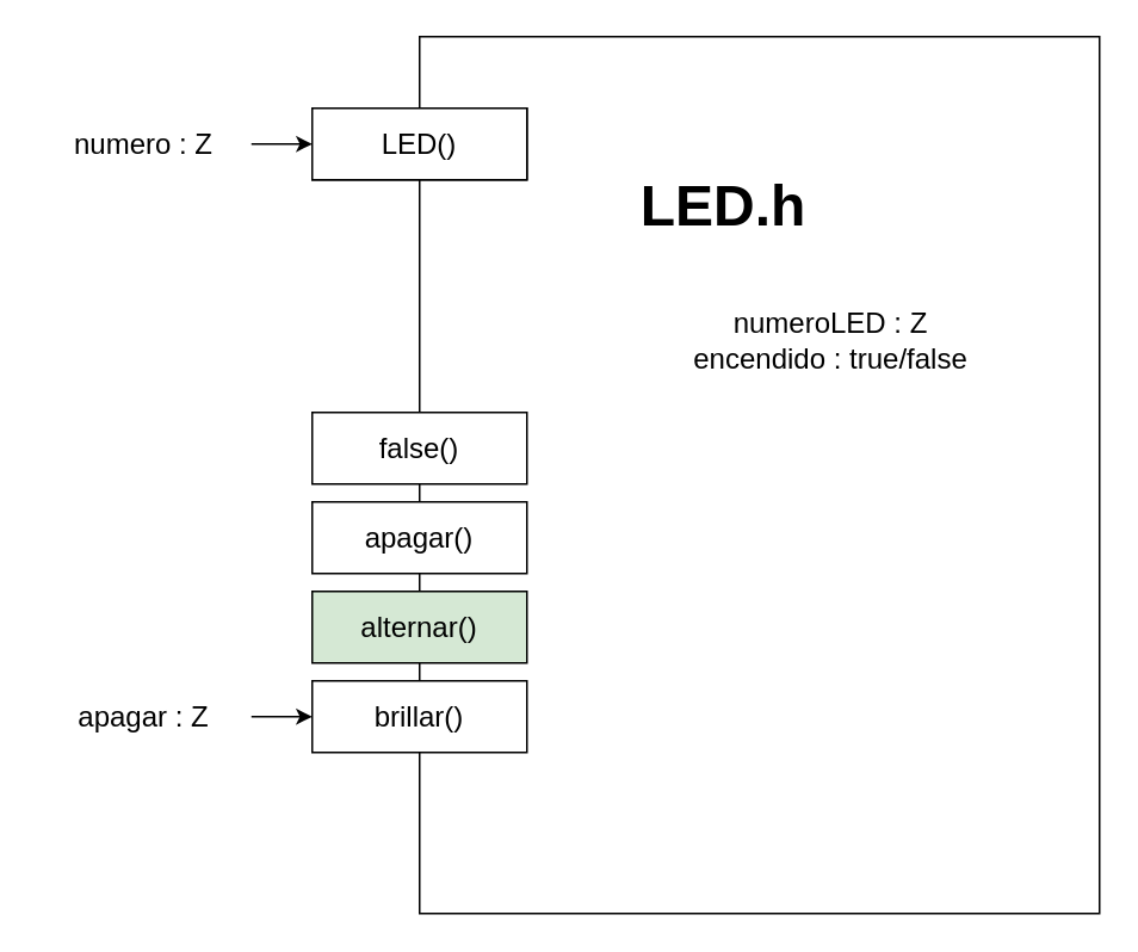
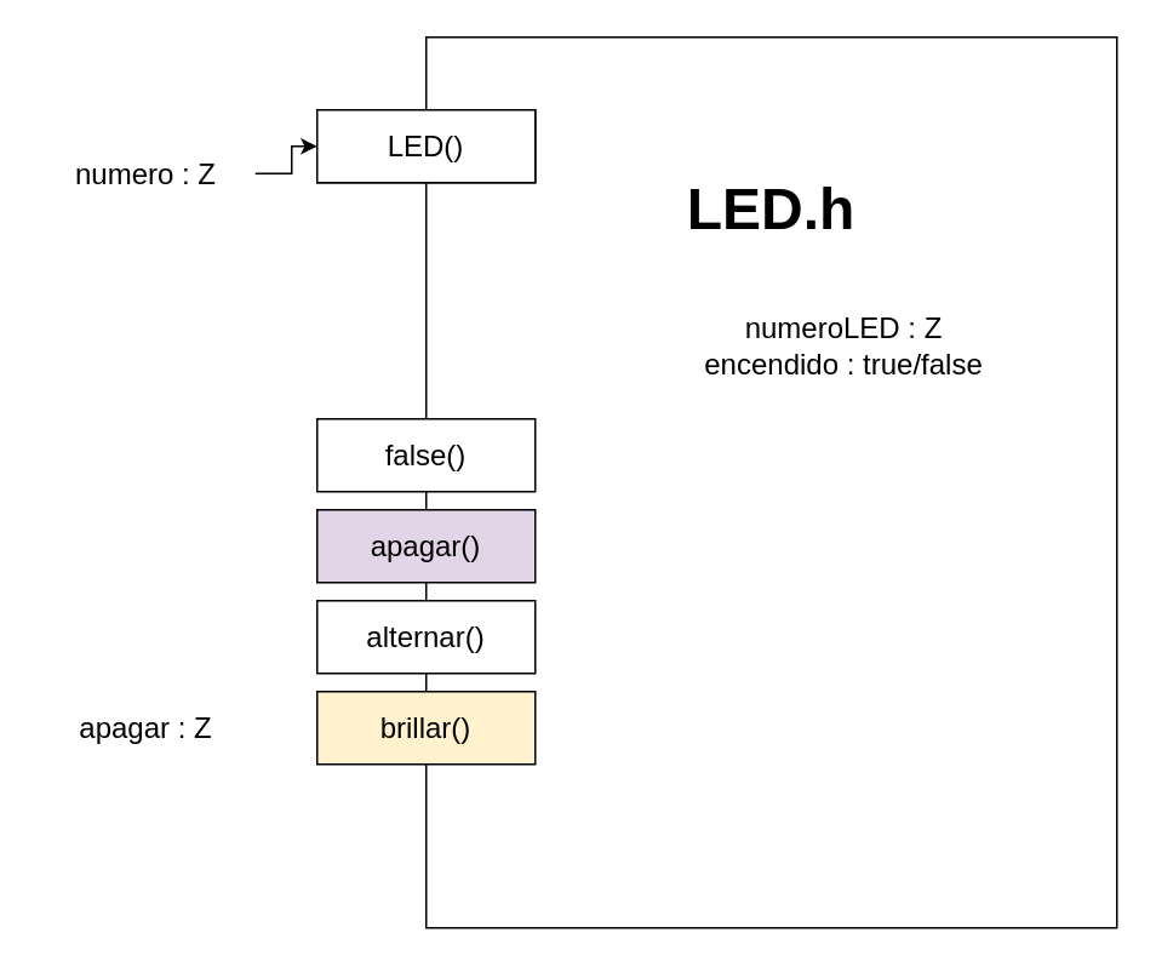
- <mxCell id="7" value="numero : Z" style="text;html=1;strokeColor=none;fillColor=none;align=center;verticalAlign=middle;whiteSpace=wrap;rounded=0;fontSize=16;" vertex="1" parent="1"><mxGeometry x="20" y="65" width="120" height="30" as="geometry" /></mxCell>
+ <mxCell id="7" value="numero : Z" style="text;html=1;strokeColor=none;fillColor=none;align=center;verticalAlign=middle;whiteSpace=wrap;rounded=0;fontSize=16;" vertex="1" parent="1"><mxGeometry x="20" y="80" width="120" height="30" as="geometry" /></mxCell>
- <mxCell id="3" value="&lt;font style=&quot;font-size: 32px;&quot;&gt;&lt;b&gt;LED.h&lt;/b&gt;&lt;/font&gt;" style="text;html=1;strokeColor=none;fillColor=none;align=center;verticalAlign=middle;whiteSpace=wrap;rounded=0;" vertex="1" parent="1"><mxGeometry x="374" y="100" width="60" height="30" as="geometry" /></mxCell>
+ <mxCell id="3" value="&lt;font style=&quot;font-size: 32px;&quot;&gt;&lt;b&gt;LED.h&lt;/b&gt;&lt;/font&gt;" style="text;html=1;strokeColor=none;fillColor=none;align=center;verticalAlign=middle;whiteSpace=wrap;rounded=0;" vertex="1" parent="1"><mxGeometry x="394" y="100" width="60" height="30" as="geometry" /></mxCell>
- <mxCell id="10" value="apagar()" style="rounded=0;whiteSpace=wrap;html=1;fontSize=16;" vertex="1" parent="1"><mxGeometry x="174" y="280" width="120" height="40" as="geometry" /></mxCell>
+ <mxCell id="10" value="apagar()" style="rounded=0;whiteSpace=wrap;html=1;fontSize=16;fillColor=#e1d5e7;" vertex="1" parent="1"><mxGeometry x="174" y="280" width="120" height="40" as="geometry" /></mxCell>
- <mxCell id="11" value="alternar()" style="rounded=0;whiteSpace=wrap;html=1;fontSize=16;fillColor=#d5e8d4;" vertex="1" parent="1"><mxGeometry x="174" y="330" width="120" height="40" as="geometry" /></mxCell>
+ <mxCell id="11" value="alternar()" style="rounded=0;whiteSpace=wrap;html=1;fontSize=16;" vertex="1" parent="1"><mxGeometry x="174" y="330" width="120" height="40" as="geometry" /></mxCell>
- <mxCell id="13" value="" style="edgeStyle=orthogonalEdgeStyle;rounded=0;orthogonalLoop=1;jettySize=auto;html=1;fontSize=16;" edge="1" parent="1" source="14" target="12"><mxGeometry relative="1" as="geometry" /></mxCell>
- <mxCell id="12" value="brillar()" style="rounded=0;whiteSpace=wrap;html=1;fontSize=16;" vertex="1" parent="1"><mxGeometry x="174" y="380" width="120" height="40" as="geometry" /></mxCell>
+ <mxCell id="12" value="brillar()" style="rounded=0;whiteSpace=wrap;html=1;fontSize=16;fillColor=#fff2cc;" vertex="1" parent="1"><mxGeometry x="174" y="380" width="120" height="40" as="geometry" /></mxCell>
